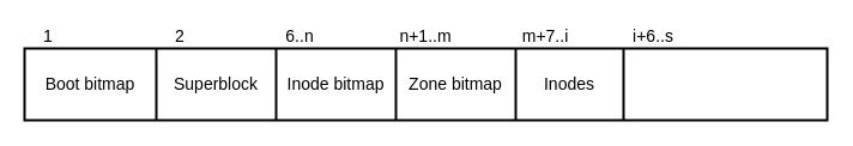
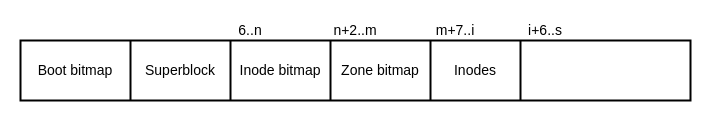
- <mxCell id="18" value="&lt;font style=&quot;font-size: 14px&quot;&gt;1&lt;/font&gt;" style="text;html=1;strokeColor=none;fillColor=none;align=center;verticalAlign=middle;whiteSpace=wrap;rounded=0;" vertex="1" parent="1"><mxGeometry x="20" y="20" width="40" height="20" as="geometry" /></mxCell>
- <mxCell id="19" value="&lt;font style=&quot;font-size: 14px&quot;&gt;2&lt;/font&gt;" style="text;html=1;strokeColor=none;fillColor=none;align=center;verticalAlign=middle;whiteSpace=wrap;rounded=0;" vertex="1" parent="1"><mxGeometry x="130" y="20" width="40" height="20" as="geometry" /></mxCell>
- <mxCell id="21" value="&lt;font style=&quot;font-size: 14px&quot;&gt;n+1..m&lt;/font&gt;" style="text;html=1;strokeColor=none;fillColor=none;align=center;verticalAlign=middle;whiteSpace=wrap;rounded=0;" vertex="1" parent="1"><mxGeometry x="330" y="20" width="50" height="20" as="geometry" /></mxCell>
+ <mxCell id="21" value="&lt;font style=&quot;font-size: 14px&quot;&gt;n+2..m&lt;/font&gt;" style="text;html=1;strokeColor=none;fillColor=none;align=center;verticalAlign=middle;whiteSpace=wrap;rounded=0;" vertex="1" parent="1"><mxGeometry x="330" y="20" width="50" height="20" as="geometry" /></mxCell>
